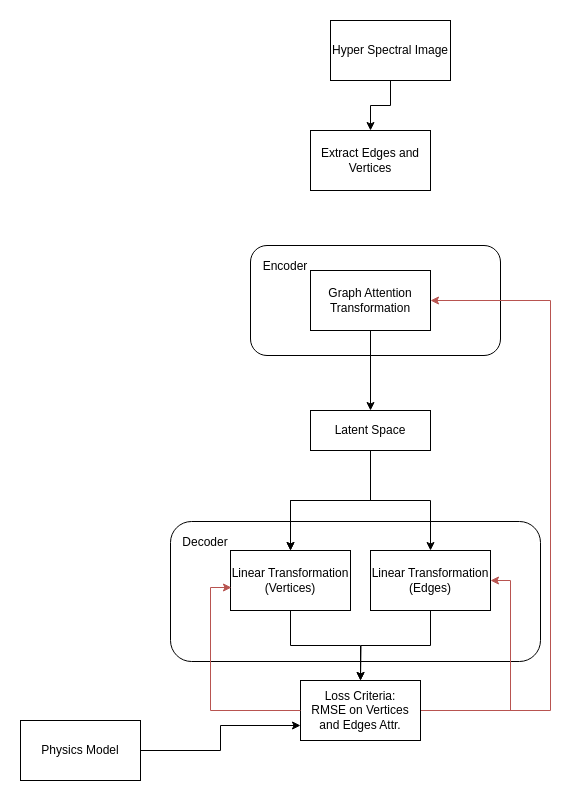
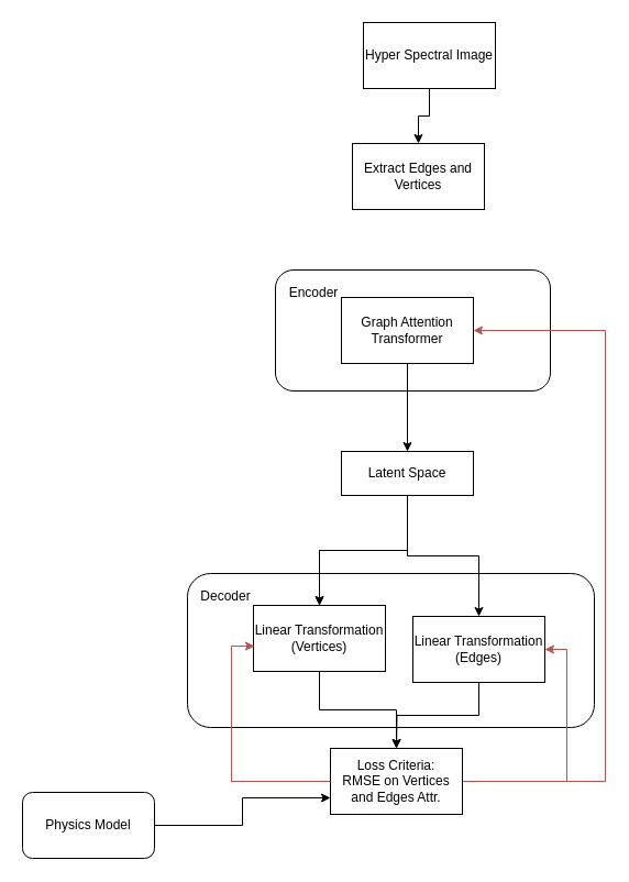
- <mxCell id="7" value="Extract Edges and Vertices" style="rounded=0;whiteSpace=wrap;html=1;" vertex="1" parent="1"><mxGeometry x="310" y="130" width="120" height="60" as="geometry" /></mxCell>
+ <mxCell id="7" value="Extract Edges and Vertices" style="rounded=0;whiteSpace=wrap;html=1;" vertex="1" parent="1"><mxGeometry x="320" y="130" width="120" height="60" as="geometry" /></mxCell>
- <mxCell id="9" value="Graph Attention Transformation" style="rounded=0;whiteSpace=wrap;html=1;" vertex="1" parent="1"><mxGeometry x="310" y="270" width="120" height="60" as="geometry" /></mxCell>
+ <mxCell id="9" value="Graph Attention Transformer" style="rounded=0;whiteSpace=wrap;html=1;" vertex="1" parent="1"><mxGeometry x="310" y="270" width="120" height="60" as="geometry" /></mxCell>
- <mxCell id="17" value="&lt;div&gt;Linear Transformation&lt;/div&gt;&lt;div&gt;(Edges)&lt;br&gt;&lt;/div&gt;" style="whiteSpace=wrap;html=1;" vertex="1" parent="1"><mxGeometry x="370" y="550" width="120" height="60" as="geometry" /></mxCell>
+ <mxCell id="17" value="&lt;div&gt;Linear Transformation&lt;/div&gt;&lt;div&gt;(Edges)&lt;br&gt;&lt;/div&gt;" style="whiteSpace=wrap;html=1;" vertex="1" parent="1"><mxGeometry x="375" y="560" width="120" height="60" as="geometry" /></mxCell>
- <mxCell id="23" value="Physics Model" style="whiteSpace=wrap;html=1;" vertex="1" parent="1"><mxGeometry x="20" y="720" width="120" height="60" as="geometry" /></mxCell>
+ <mxCell id="23" value="Physics Model" style="whiteSpace=wrap;html=1;rounded=1;" vertex="1" parent="1"><mxGeometry x="20" y="720" width="120" height="60" as="geometry" /></mxCell>
